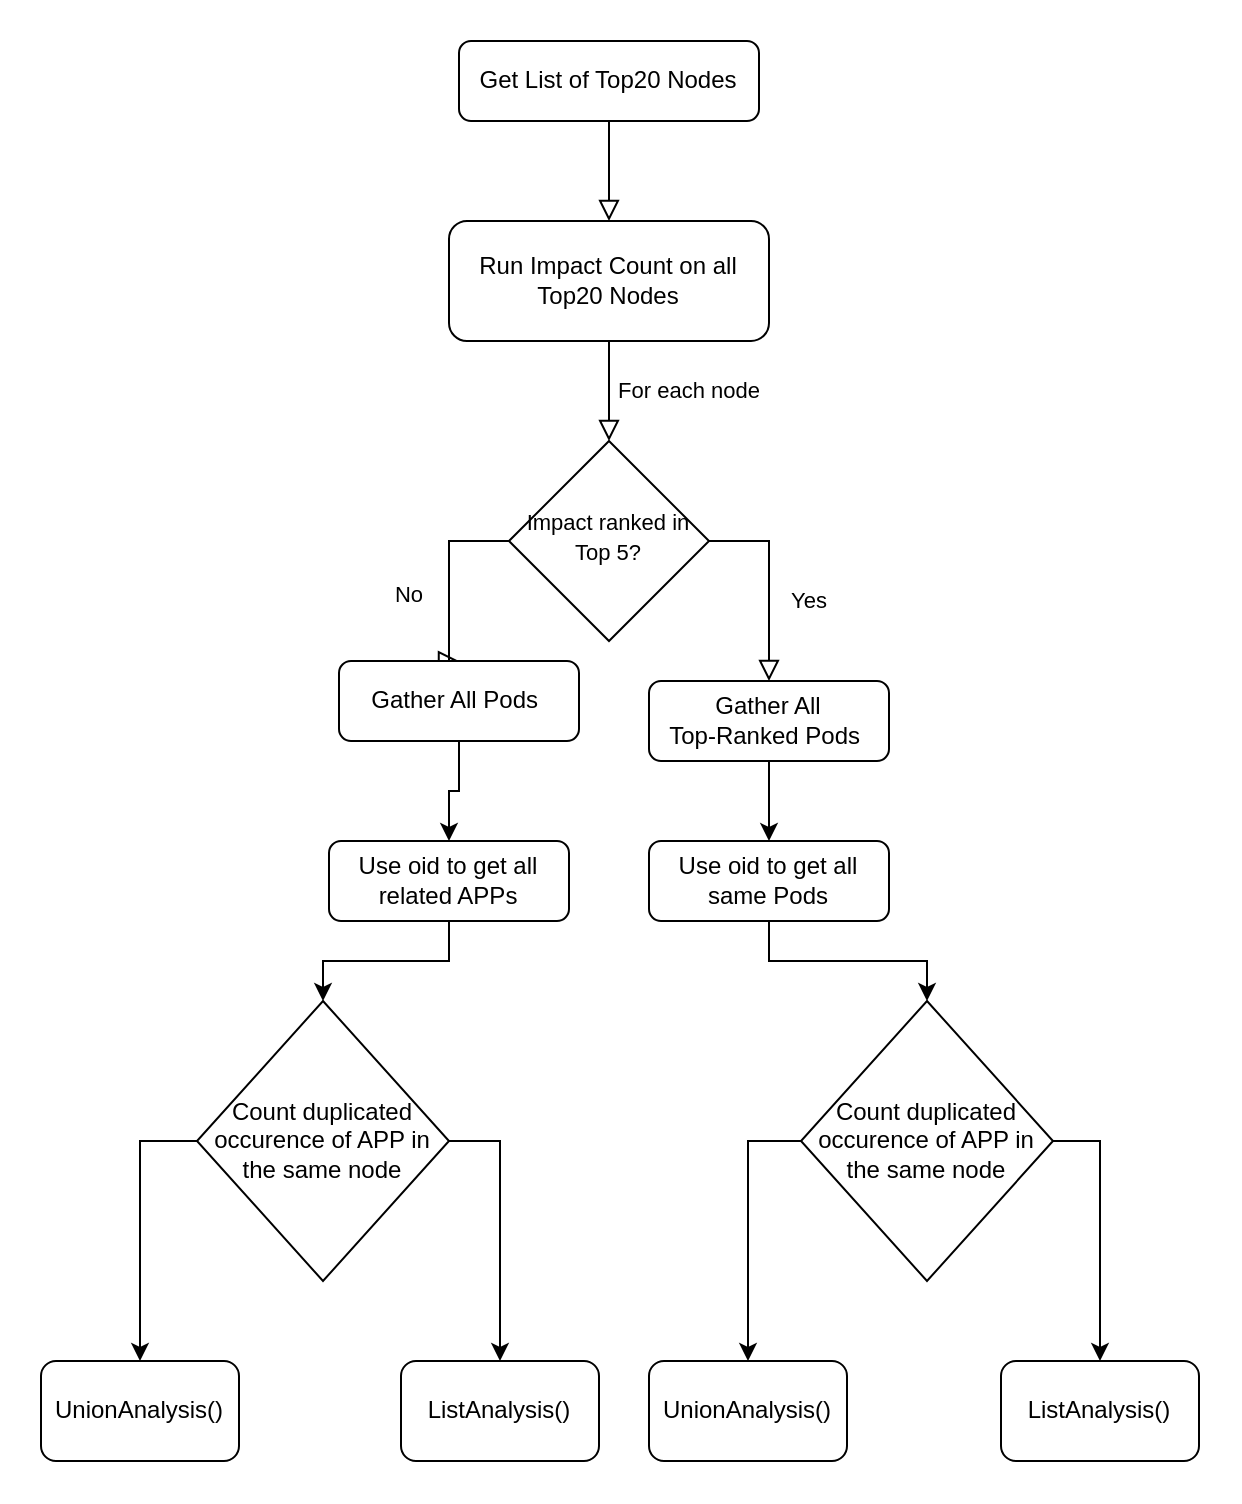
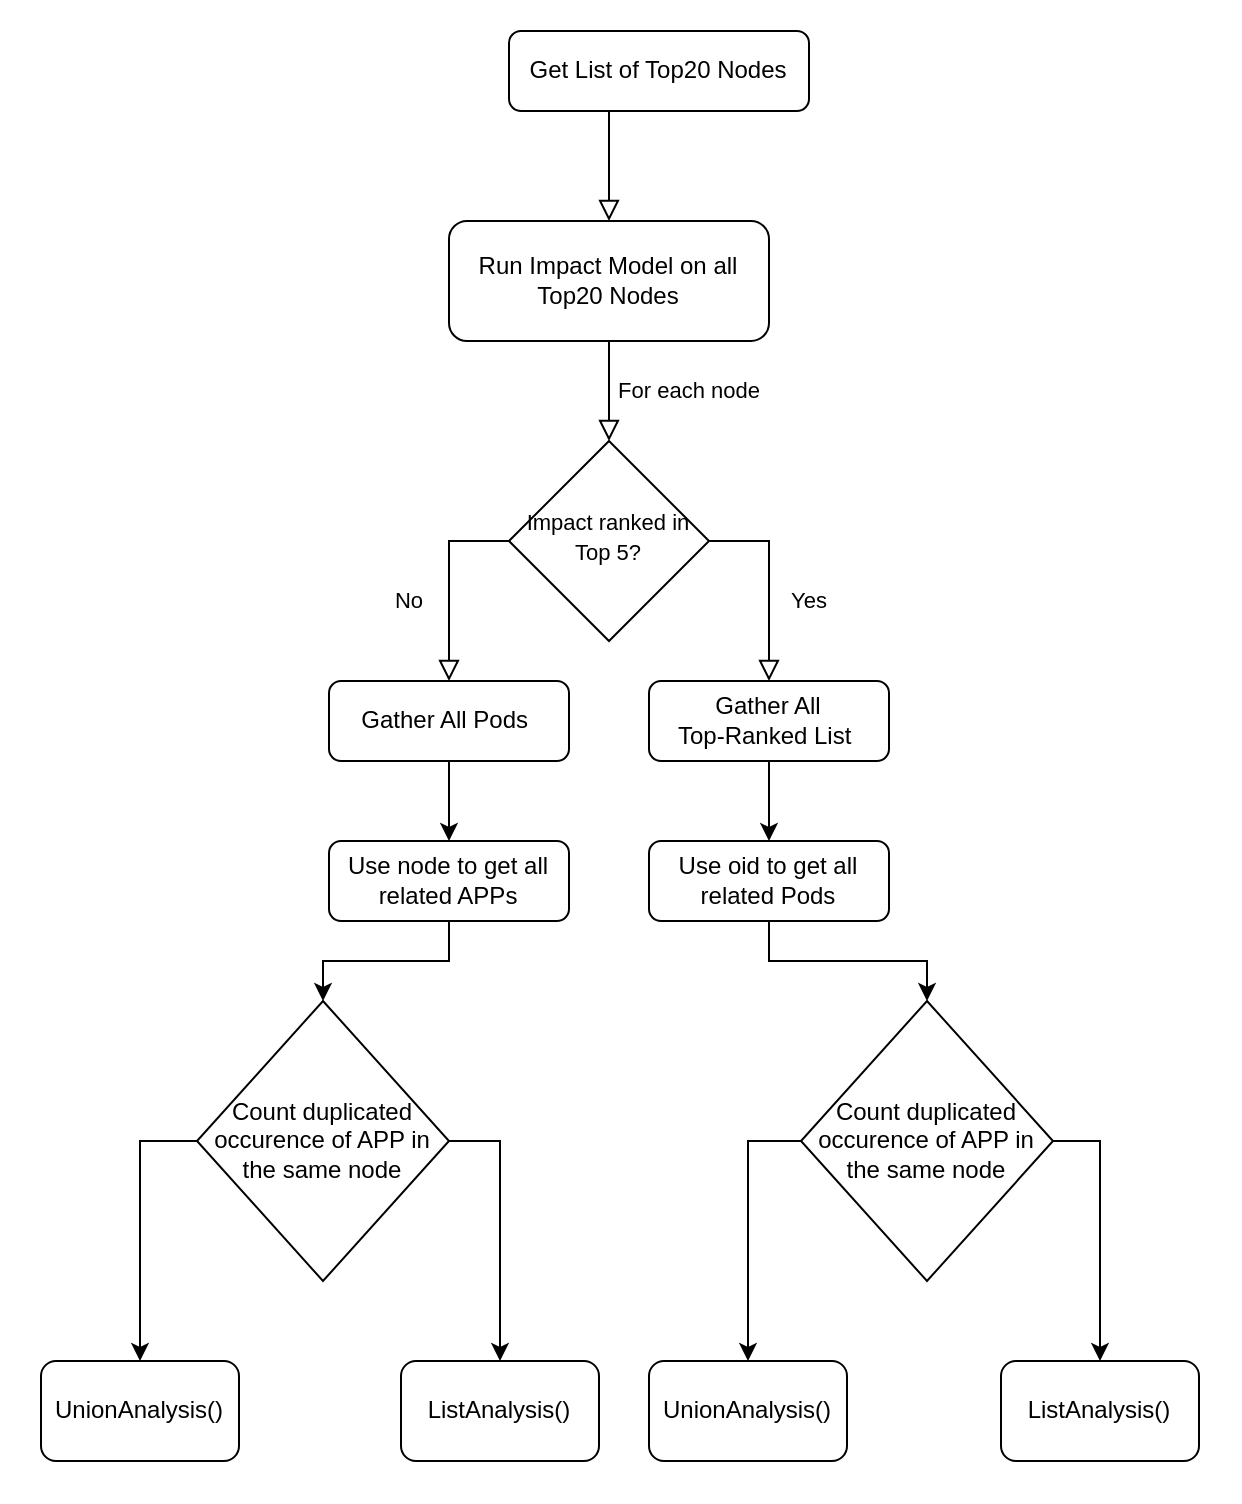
- <mxCell id="3" value="Get List of Top20 Nodes" style="rounded=1;whiteSpace=wrap;html=1;fontSize=12;glass=0;strokeWidth=1;shadow=0;" parent="1" vertex="1"><mxGeometry x="229" y="20" width="150" height="40" as="geometry" /></mxCell>
+ <mxCell id="3" value="Get List of Top20 Nodes" style="rounded=1;whiteSpace=wrap;html=1;fontSize=12;glass=0;strokeWidth=1;shadow=0;" parent="1" vertex="1"><mxGeometry x="254" y="15" width="150" height="40" as="geometry" /></mxCell>
- <mxCell id="12" value="Run Impact Count on all Top20 Nodes" style="rounded=1;whiteSpace=wrap;html=1;" vertex="1" parent="1"><mxGeometry x="224" y="110" width="160" height="60" as="geometry" /></mxCell>
+ <mxCell id="12" value="Run Impact Model on all Top20 Nodes" style="rounded=1;whiteSpace=wrap;html=1;" vertex="1" parent="1"><mxGeometry x="224" y="110" width="160" height="60" as="geometry" /></mxCell>
- <mxCell id="9" value="Gather All Pods&amp;nbsp;" style="rounded=1;whiteSpace=wrap;html=1;fontSize=12;glass=0;strokeWidth=1;shadow=0;" parent="1" vertex="1"><mxGeometry x="169" y="330" width="120" height="40" as="geometry" /></mxCell>
+ <mxCell id="9" value="Gather All Pods&amp;nbsp;" style="rounded=1;whiteSpace=wrap;html=1;fontSize=12;glass=0;strokeWidth=1;shadow=0;" parent="1" vertex="1"><mxGeometry x="164" y="340" width="120" height="40" as="geometry" /></mxCell>
- <mxCell id="11" value="Gather All &lt;br&gt;Top-Ranked Pods&amp;nbsp;" style="rounded=1;whiteSpace=wrap;html=1;fontSize=12;glass=0;strokeWidth=1;shadow=0;" parent="1" vertex="1"><mxGeometry x="324" y="340" width="120" height="40" as="geometry" /></mxCell>
+ <mxCell id="11" value="Gather All &lt;br&gt;Top-Ranked List&amp;nbsp;" style="rounded=1;whiteSpace=wrap;html=1;fontSize=12;glass=0;strokeWidth=1;shadow=0;" parent="1" vertex="1"><mxGeometry x="324" y="340" width="120" height="40" as="geometry" /></mxCell>
- <mxCell id="14" value="Use oid to get all related APPs" style="rounded=1;whiteSpace=wrap;html=1;fontSize=12;glass=0;strokeWidth=1;shadow=0;" vertex="1" parent="1"><mxGeometry x="164" y="420" width="120" height="40" as="geometry" /></mxCell>
+ <mxCell id="14" value="Use node to get all related APPs" style="rounded=1;whiteSpace=wrap;html=1;fontSize=12;glass=0;strokeWidth=1;shadow=0;" vertex="1" parent="1"><mxGeometry x="164" y="420" width="120" height="40" as="geometry" /></mxCell>
- <mxCell id="16" value="Use oid to get all same Pods" style="rounded=1;whiteSpace=wrap;html=1;fontSize=12;glass=0;strokeWidth=1;shadow=0;" vertex="1" parent="1"><mxGeometry x="324" y="420" width="120" height="40" as="geometry" /></mxCell>
+ <mxCell id="16" value="Use oid to get all related Pods" style="rounded=1;whiteSpace=wrap;html=1;fontSize=12;glass=0;strokeWidth=1;shadow=0;" vertex="1" parent="1"><mxGeometry x="324" y="420" width="120" height="40" as="geometry" /></mxCell>
